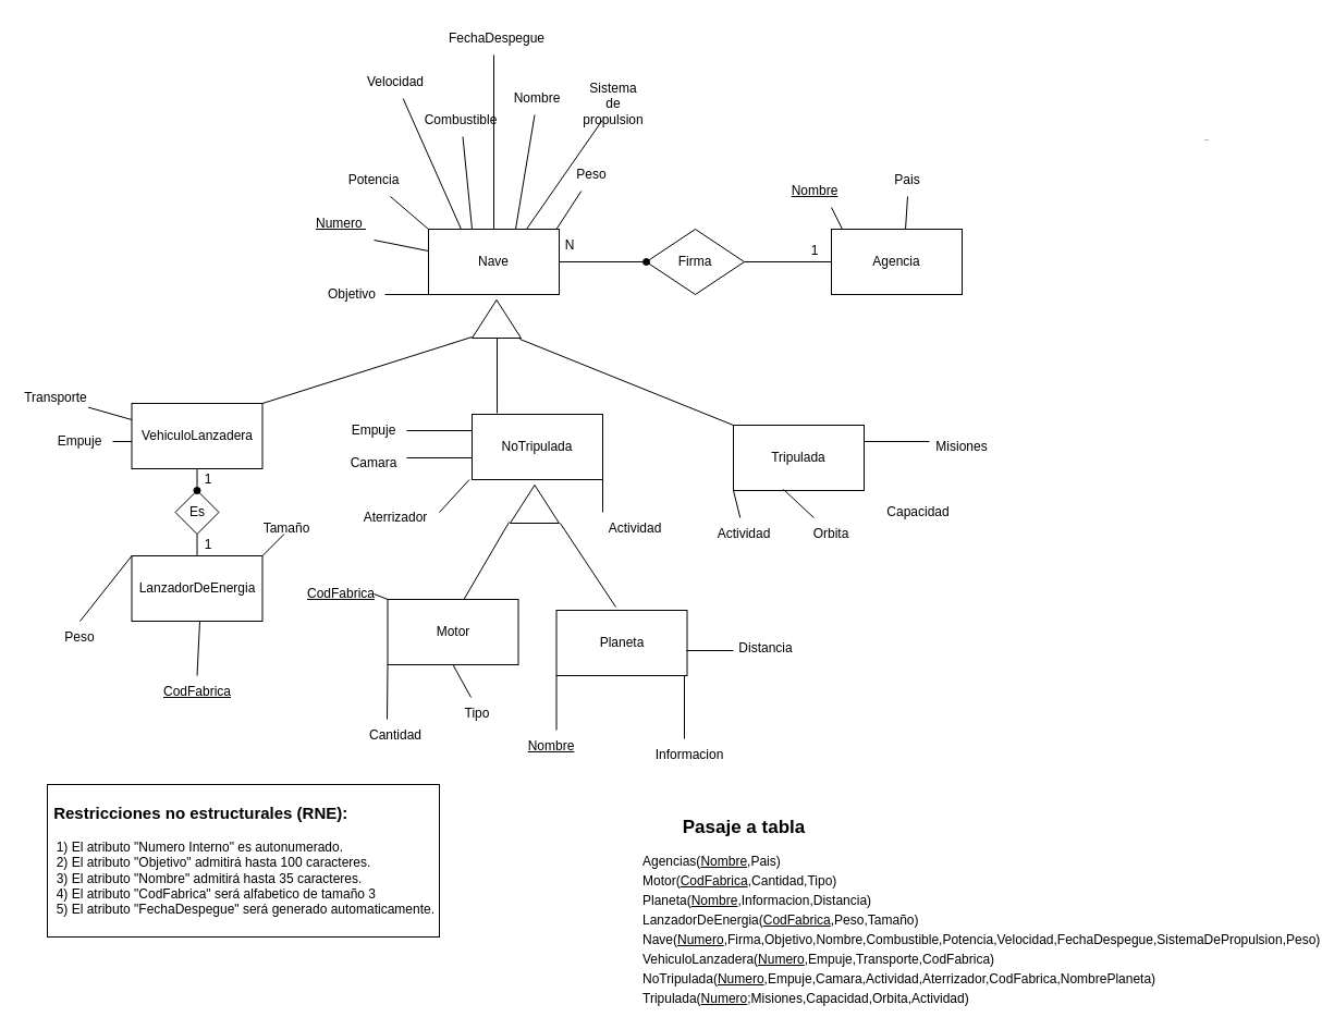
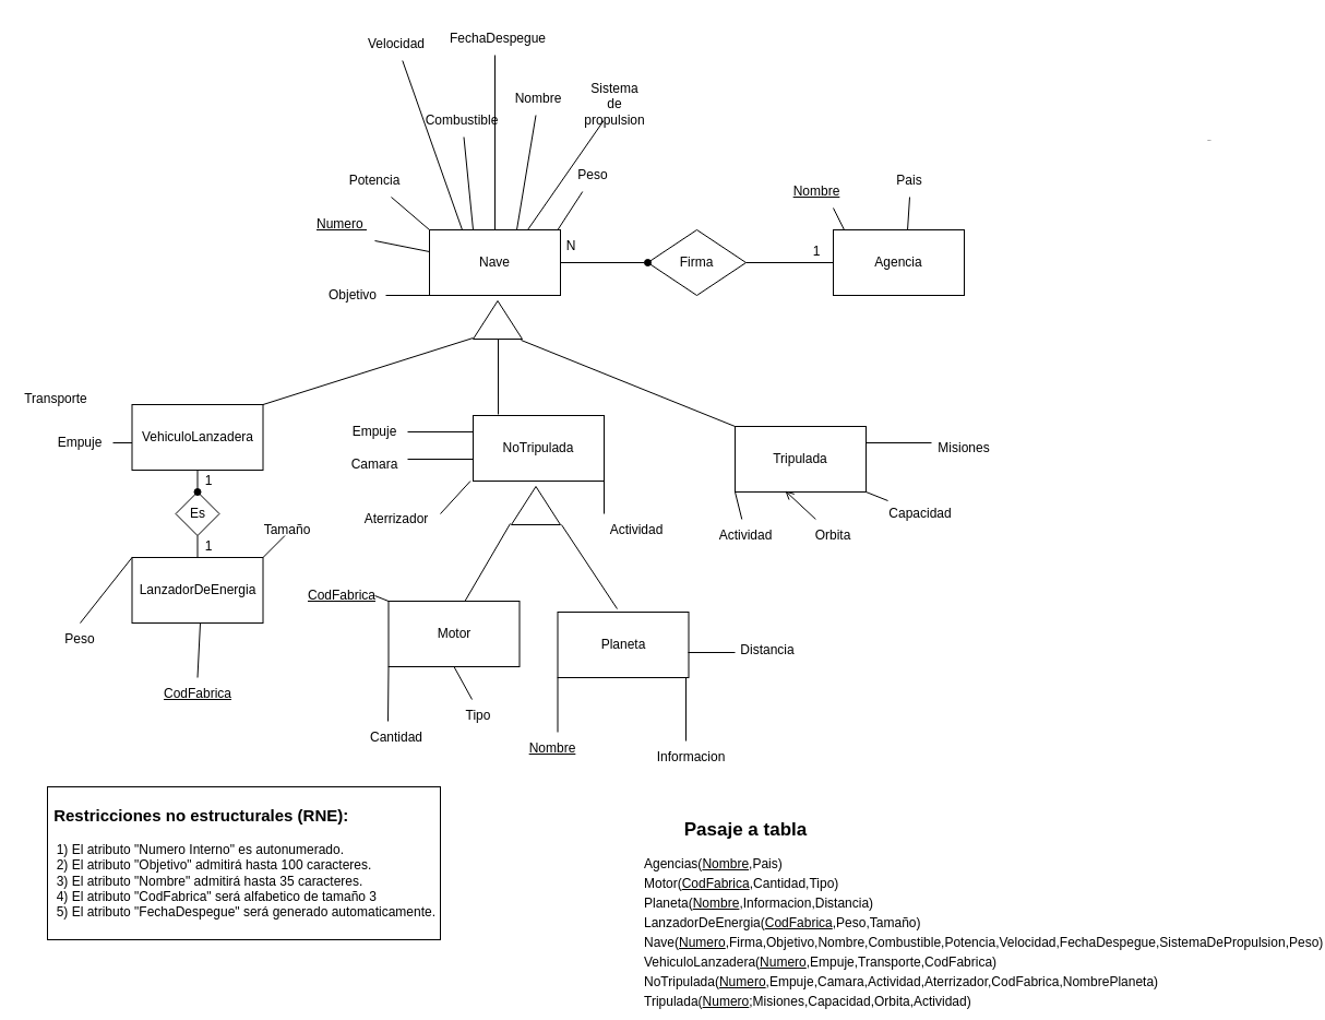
- <mxCell id="12" value="Velocidad" style="text;html=1;strokeColor=none;fillColor=none;align=center;verticalAlign=middle;whiteSpace=wrap;rounded=0;" parent="1" vertex="1"><mxGeometry x="333" y="60" width="60" height="30" as="geometry" /></mxCell>
+ <mxCell id="12" value="Velocidad" style="text;html=1;strokeColor=none;fillColor=none;align=center;verticalAlign=middle;whiteSpace=wrap;rounded=0;" parent="1" vertex="1"><mxGeometry x="333" y="25" width="60" height="30" as="geometry" /></mxCell>
- <mxCell id="50" value="" style="endArrow=none;html=1;rounded=0;exitX=0;exitY=0.25;exitDx=0;exitDy=0;" parent="1" source="3" target="51" edge="1"><mxGeometry width="50" height="50" relative="1" as="geometry"><mxPoint x="53" y="370" as="sourcePoint" /><mxPoint x="120.5" y="370" as="targetPoint" /></mxGeometry></mxCell>
- <mxCell id="83" value="" style="endArrow=none;html=1;rounded=0;entryX=0.383;entryY=0.983;entryDx=0;entryDy=0;entryPerimeter=0;" parent="1" source="84" target="75" edge="1"><mxGeometry width="50" height="50" relative="1" as="geometry"><mxPoint x="763" y="490" as="sourcePoint" /><mxPoint x="713" y="470" as="targetPoint" /></mxGeometry></mxCell>
+ <mxCell id="83" value="" style="endArrow=open;html=1;rounded=0;entryX=0.383;entryY=0.983;entryDx=0;entryDy=0;entryPerimeter=0;" parent="1" source="84" target="75" edge="1"><mxGeometry width="50" height="50" relative="1" as="geometry"><mxPoint x="763" y="490" as="sourcePoint" /><mxPoint x="713" y="470" as="targetPoint" /></mxGeometry></mxCell>
+ <mxCell id="81" value="" style="endArrow=none;html=1;rounded=0;entryX=1;entryY=1;entryDx=0;entryDy=0;" parent="1" source="82" target="75" edge="1"><mxGeometry width="50" height="50" relative="1" as="geometry"><mxPoint x="843" y="470" as="sourcePoint" /><mxPoint x="833" y="450" as="targetPoint" /></mxGeometry></mxCell>
